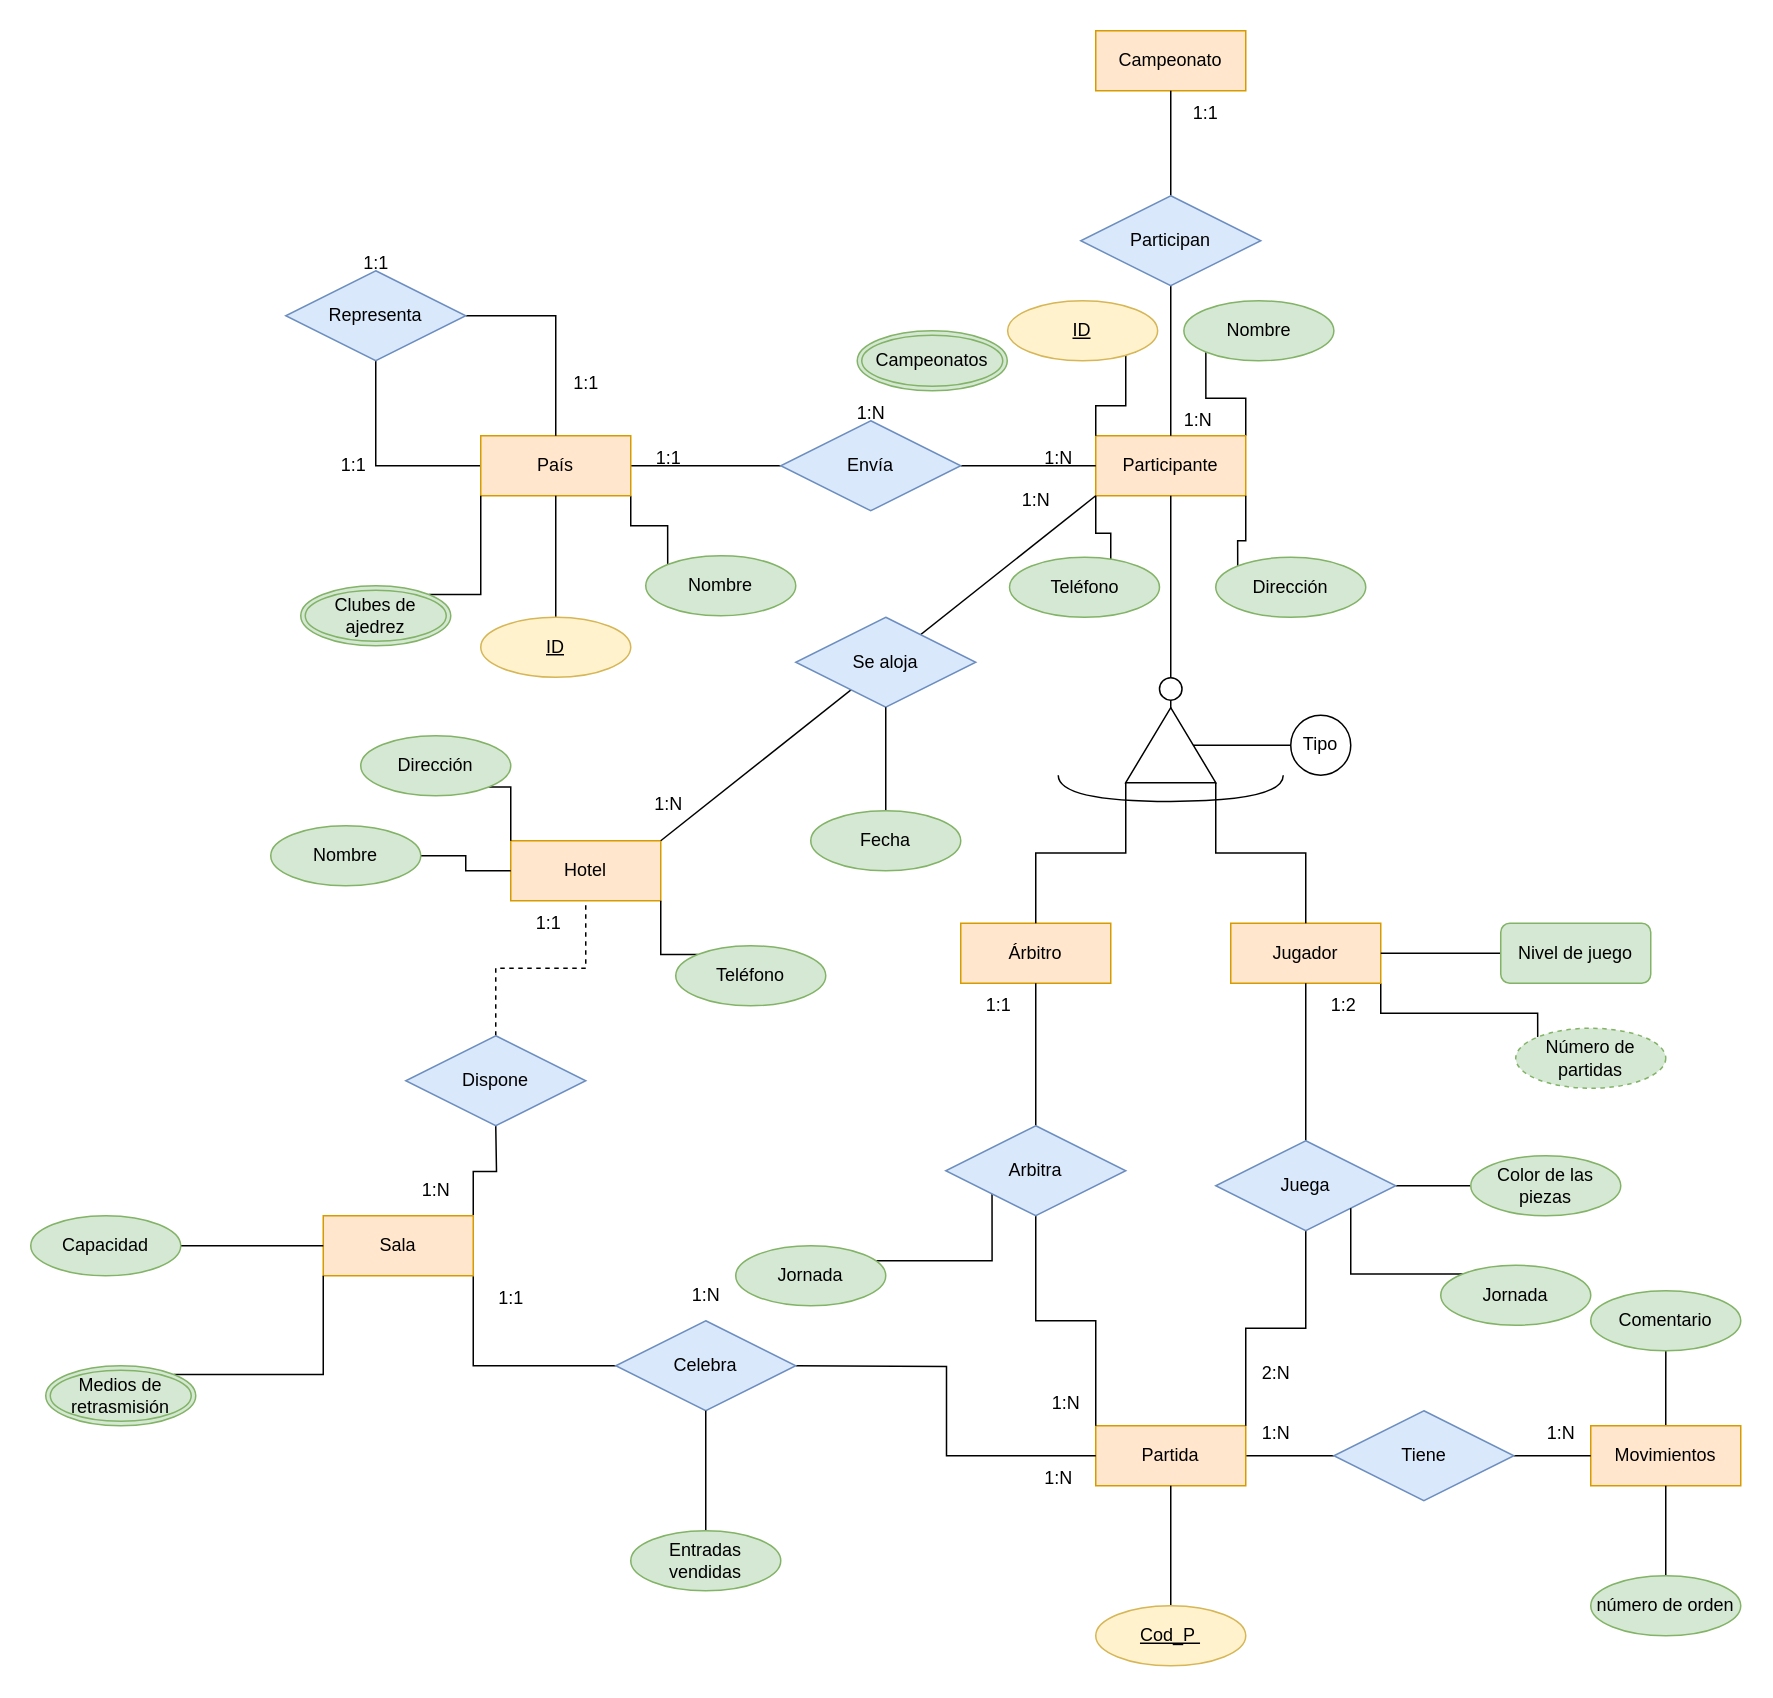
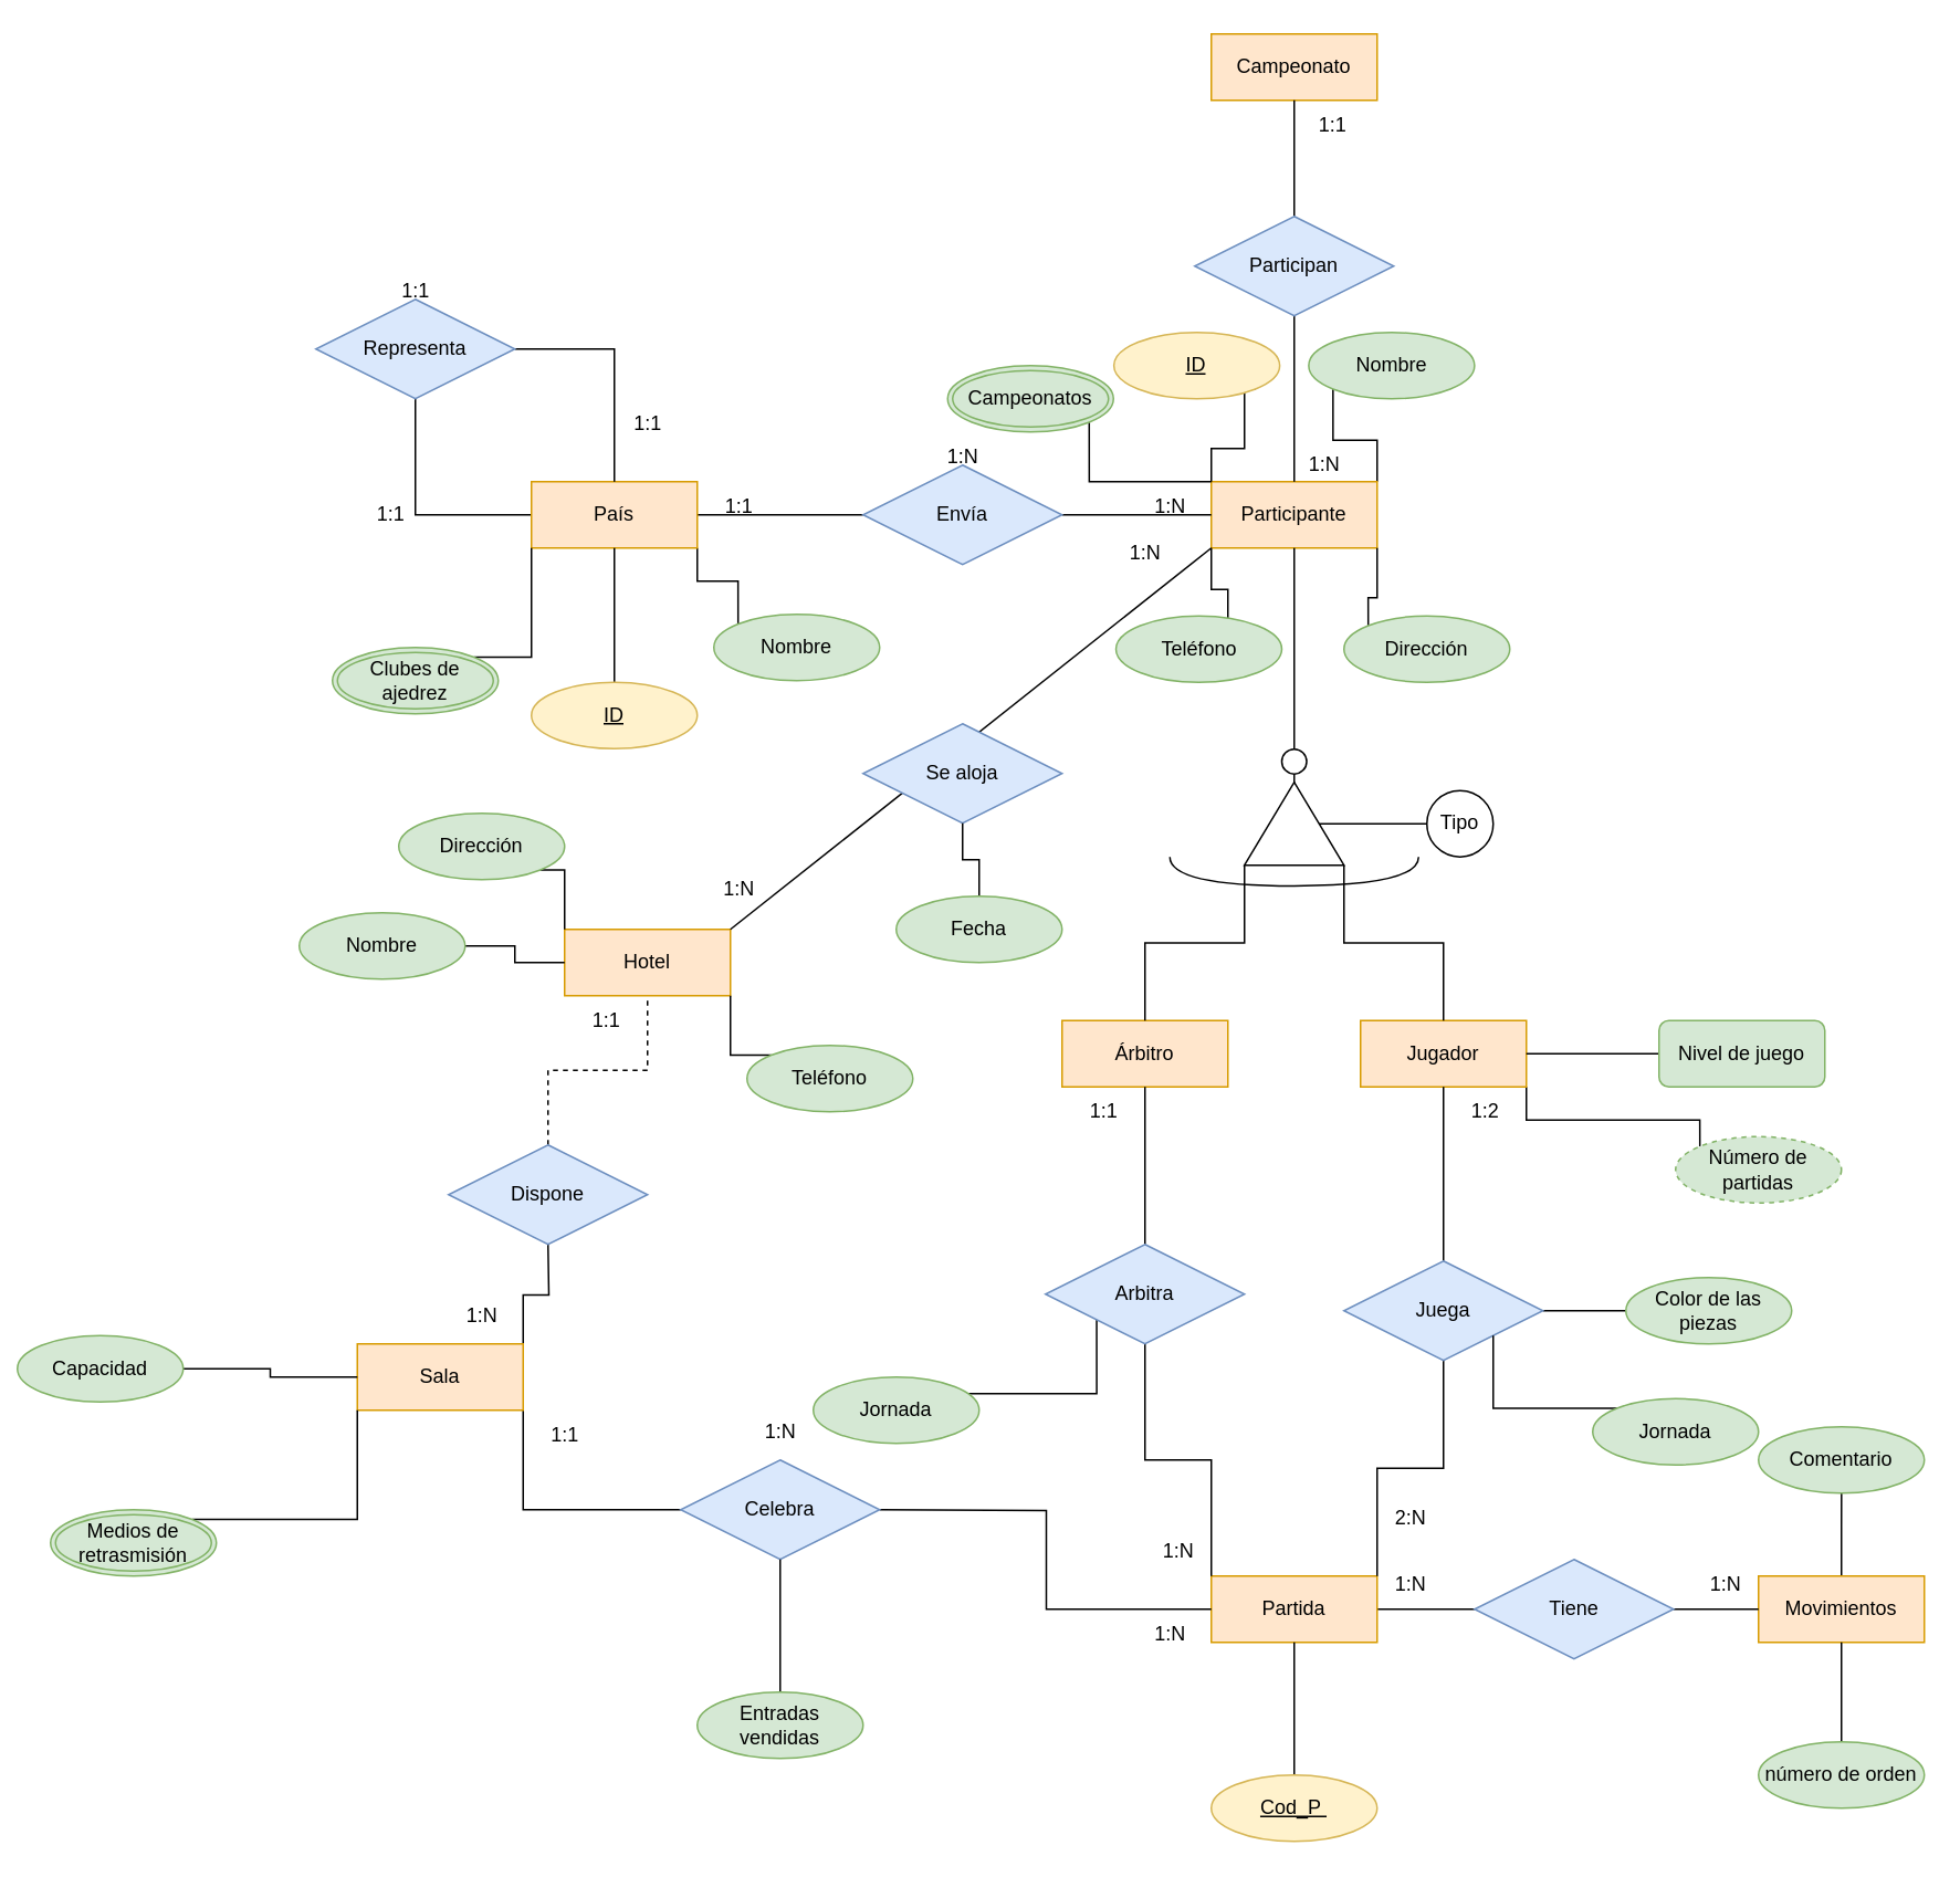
+ <mxCell id="48" style="edgeStyle=orthogonalEdgeStyle;rounded=0;orthogonalLoop=1;jettySize=auto;html=1;exitX=1;exitY=1;exitDx=0;exitDy=0;entryX=0;entryY=0;entryDx=0;entryDy=0;endArrow=none;endFill=0;" parent="1" source="49" target="6" edge="1"><mxGeometry relative="1" as="geometry"><Array as="points"><mxPoint x="656" y="290" /></Array></mxGeometry></mxCell>
- <mxCell id="34" value="Se aloja" style="shape=rhombus;perimeter=rhombusPerimeter;whiteSpace=wrap;html=1;align=center;fillColor=#dae8fc;strokeColor=#6c8ebf;" parent="1" vertex="1"><mxGeometry x="530" y="411" width="120" height="60" as="geometry" /></mxCell>
+ <mxCell id="34" value="Se aloja" style="shape=rhombus;perimeter=rhombusPerimeter;whiteSpace=wrap;html=1;align=center;fillColor=#dae8fc;strokeColor=#6c8ebf;" parent="1" vertex="1"><mxGeometry x="520" y="436" width="120" height="60" as="geometry" /></mxCell>
- <mxCell id="98" value="Capacidad" style="ellipse;whiteSpace=wrap;html=1;align=center;fillColor=#d5e8d4;strokeColor=#82b366;" parent="1" vertex="1"><mxGeometry x="20" y="810" width="100" height="40" as="geometry" /></mxCell>
+ <mxCell id="98" value="Capacidad" style="ellipse;whiteSpace=wrap;html=1;align=center;fillColor=#d5e8d4;strokeColor=#82b366;" parent="1" vertex="1"><mxGeometry x="10" y="805" width="100" height="40" as="geometry" /></mxCell>
